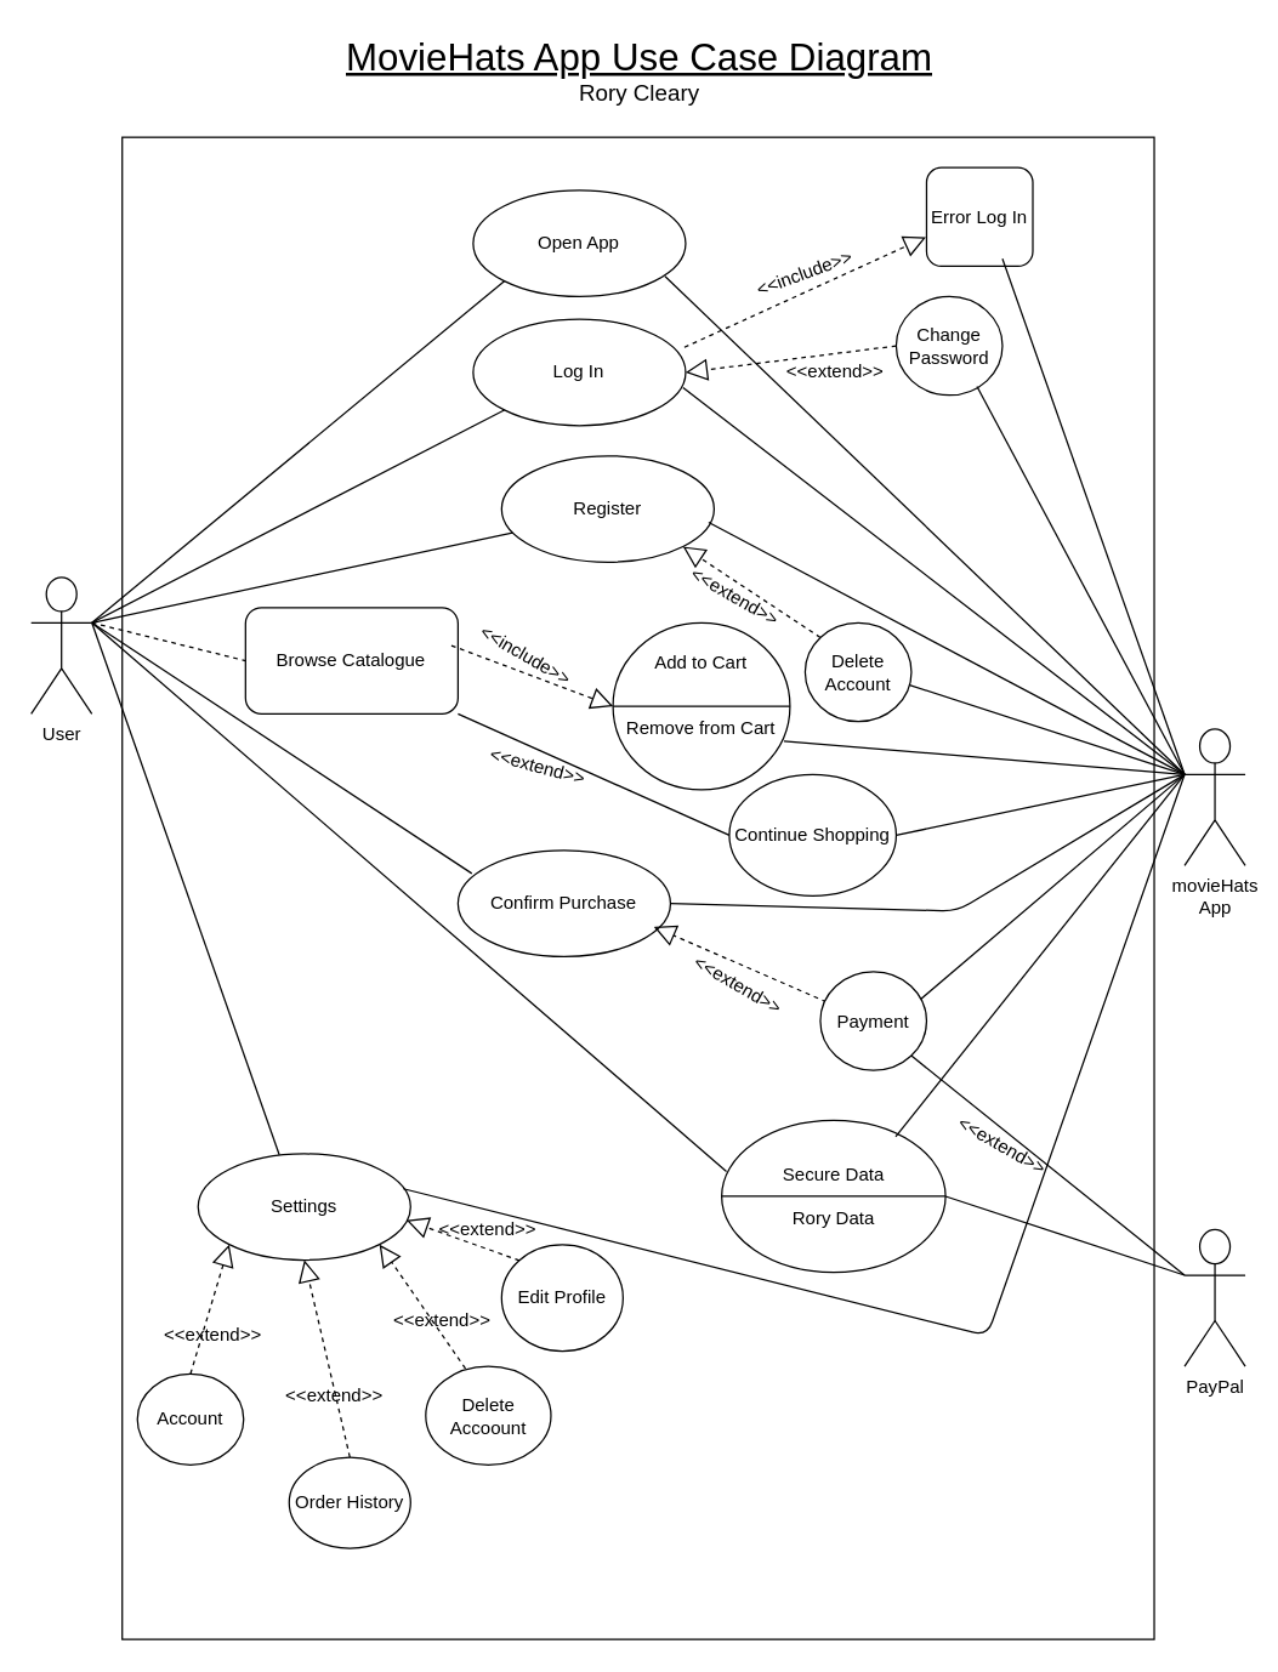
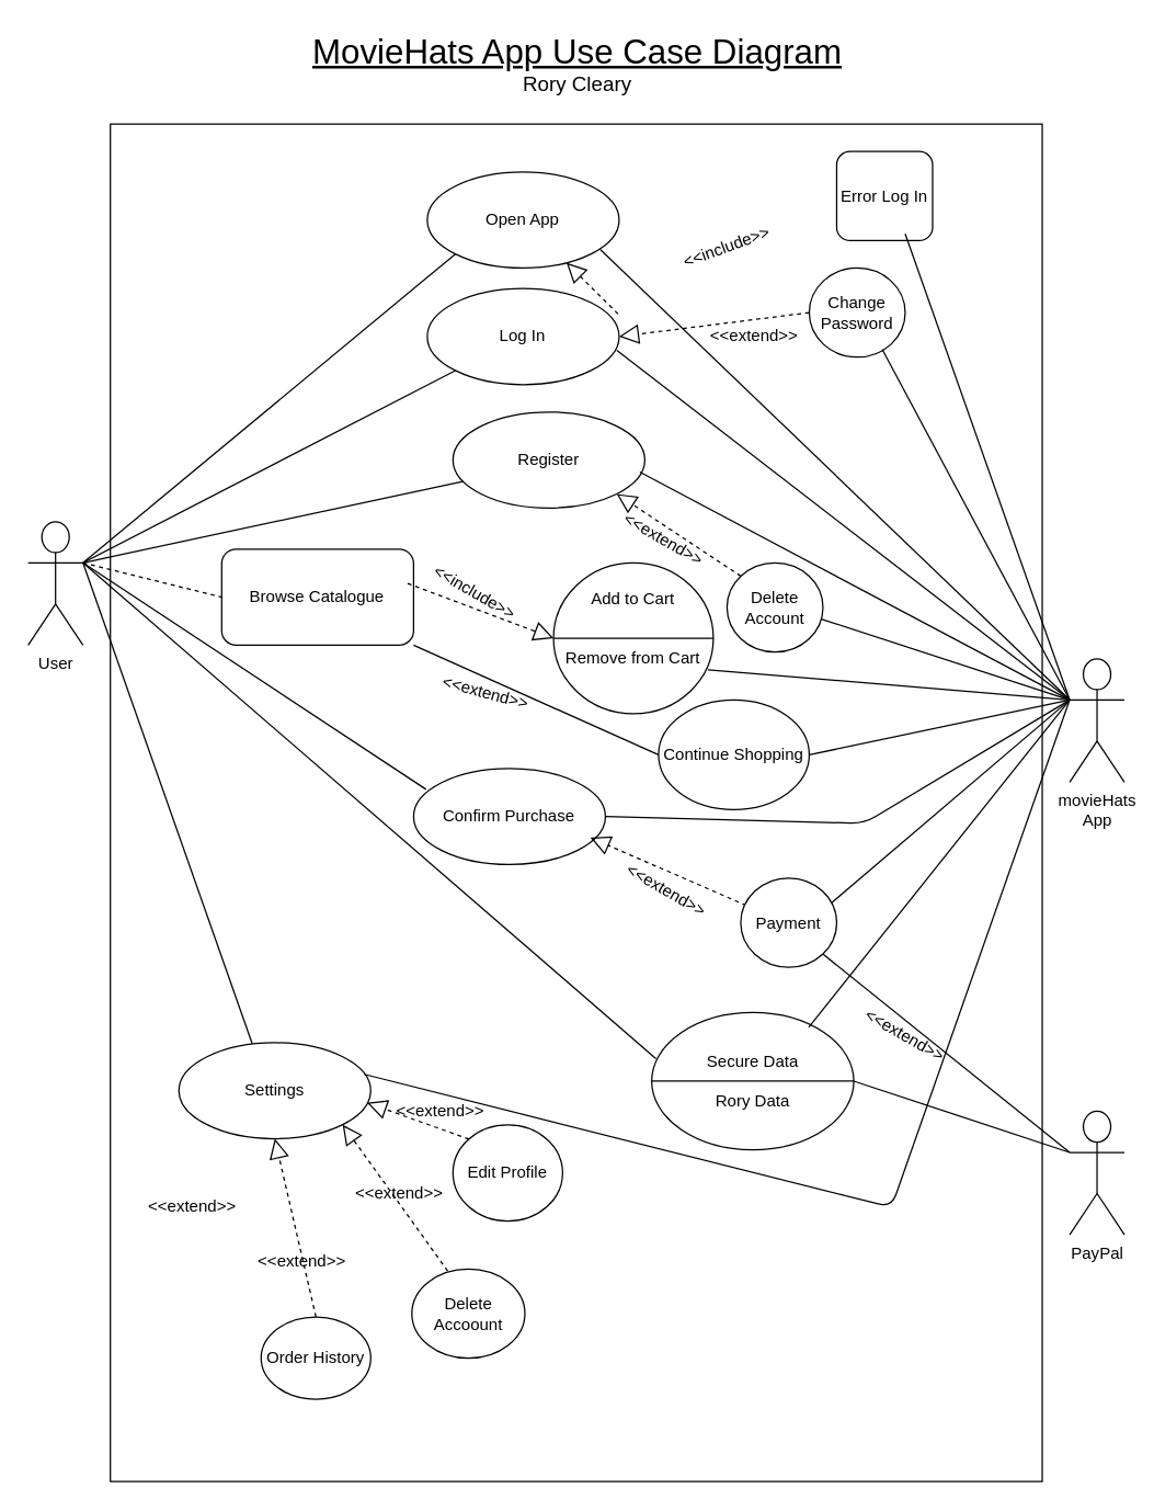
- <mxCell id="32" value="" style="endArrow=block;dashed=1;endFill=0;endSize=12;html=1;exitX=0.994;exitY=0.263;exitDx=0;exitDy=0;exitPerimeter=0;entryX=-0.006;entryY=0.705;entryDx=0;entryDy=0;entryPerimeter=0;" parent="1" source="6" target="51" edge="1"><mxGeometry width="160" relative="1" as="geometry"><mxPoint x="250" y="230" as="sourcePoint" /><mxPoint x="583.22" y="160.37" as="targetPoint" /></mxGeometry></mxCell>
+ <mxCell id="32" value="" style="endArrow=block;dashed=1;endFill=0;endSize=12;html=1;exitX=0.994;exitY=0.263;exitDx=0;exitDy=0;exitPerimeter=0;" parent="1" source="6" target="9" edge="1"><mxGeometry width="160" relative="1" as="geometry"><mxPoint x="250" y="230" as="sourcePoint" /><mxPoint x="583.22" y="160.37" as="targetPoint" /></mxGeometry></mxCell>
- <mxCell id="42" value="" style="endArrow=block;dashed=1;endFill=0;endSize=12;html=1;exitX=0.5;exitY=0;exitDx=0;exitDy=0;entryX=0;entryY=1;entryDx=0;entryDy=0;" parent="1" source="12" target="11" edge="1"><mxGeometry width="160" relative="1" as="geometry"><mxPoint x="160" y="867.6" as="sourcePoint" /><mxPoint x="60.33" y="838" as="targetPoint" /></mxGeometry></mxCell>
- <mxCell id="14" value="Delete Accoount" style="ellipse;whiteSpace=wrap;html=1;fillColor=#FFFFFF;" parent="1" vertex="1"><mxGeometry x="280" y="900" width="82.5" height="65" as="geometry" /></mxCell>
+ <mxCell id="14" value="Delete Accoount" style="ellipse;whiteSpace=wrap;html=1;fillColor=#FFFFFF;" parent="1" vertex="1"><mxGeometry x="300" y="925" width="82.5" height="65" as="geometry" /></mxCell>
- <mxCell id="12" value="Account" style="ellipse;whiteSpace=wrap;html=1;fillColor=#FFFFFF;" parent="1" vertex="1"><mxGeometry x="90" y="905" width="70" height="60" as="geometry" /></mxCell>
